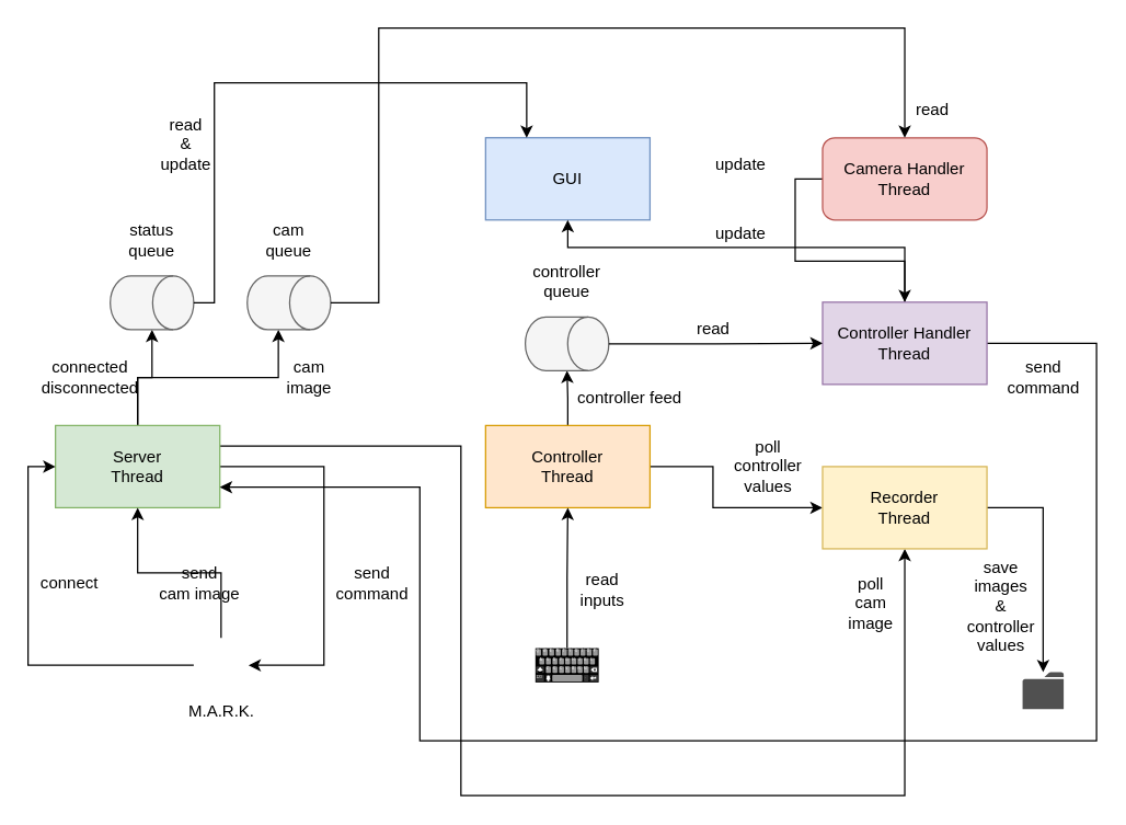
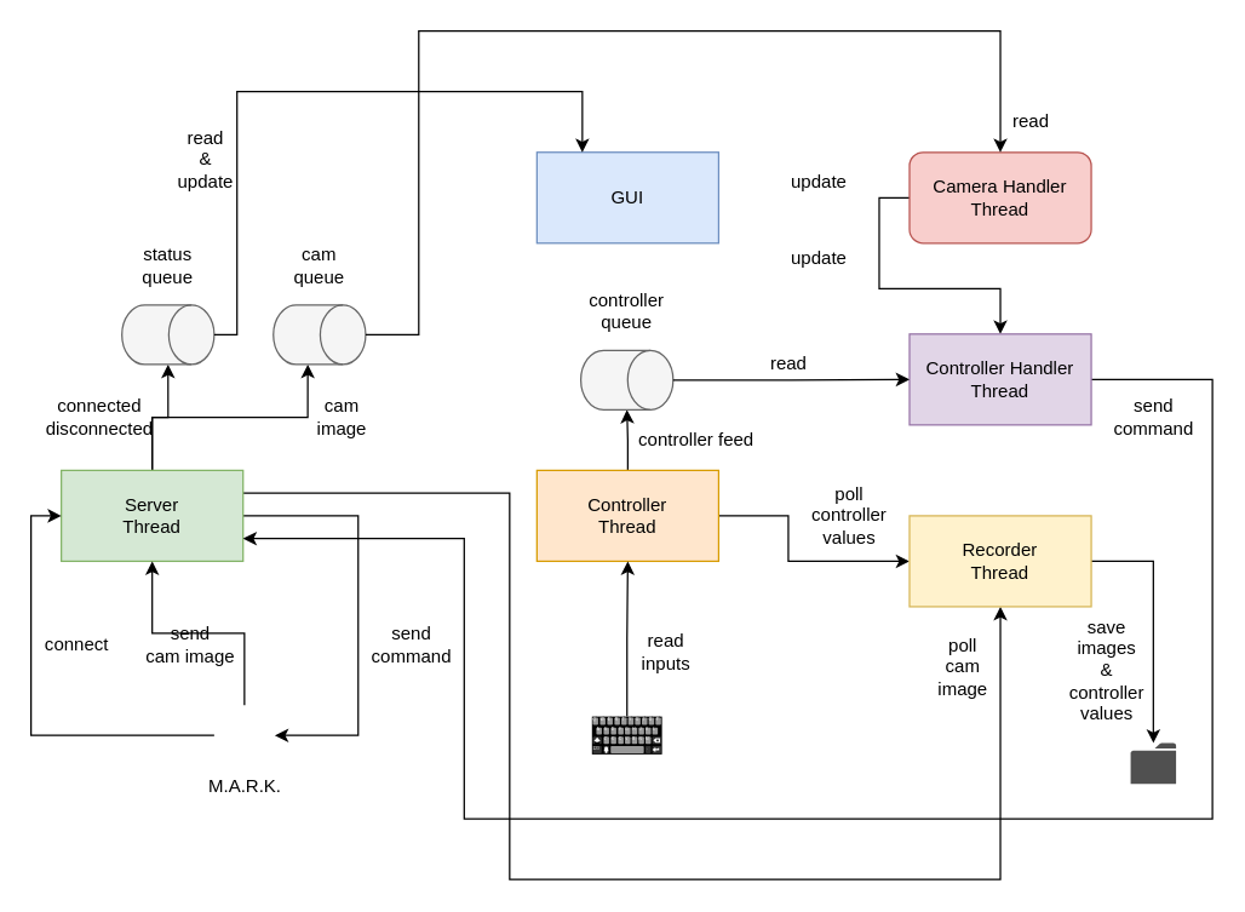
- <mxCell id="36" style="edgeStyle=orthogonalEdgeStyle;rounded=0;orthogonalLoop=1;jettySize=auto;html=1;exitX=0.5;exitY=0;exitDx=0;exitDy=0;entryX=0.5;entryY=1;entryDx=0;entryDy=0;" edge="1" parent="1" source="38" target="2"><mxGeometry relative="1" as="geometry"><Array as="points"><mxPoint x="660" y="180" /><mxPoint x="414" y="180" /></Array></mxGeometry></mxCell>
- <mxCell id="12" value="send&lt;br&gt;cam image" style="text;html=1;align=center;verticalAlign=middle;resizable=0;points=[];autosize=1;strokeColor=none;fillColor=none;" vertex="1" parent="1"><mxGeometry x="110" y="410" width="70" height="30" as="geometry" /></mxCell>
+ <mxCell id="12" value="send&lt;br&gt;cam image" style="text;html=1;align=center;verticalAlign=middle;resizable=0;points=[];autosize=1;strokeColor=none;fillColor=none;" vertex="1" parent="1"><mxGeometry x="90" y="410" width="70" height="30" as="geometry" /></mxCell>
